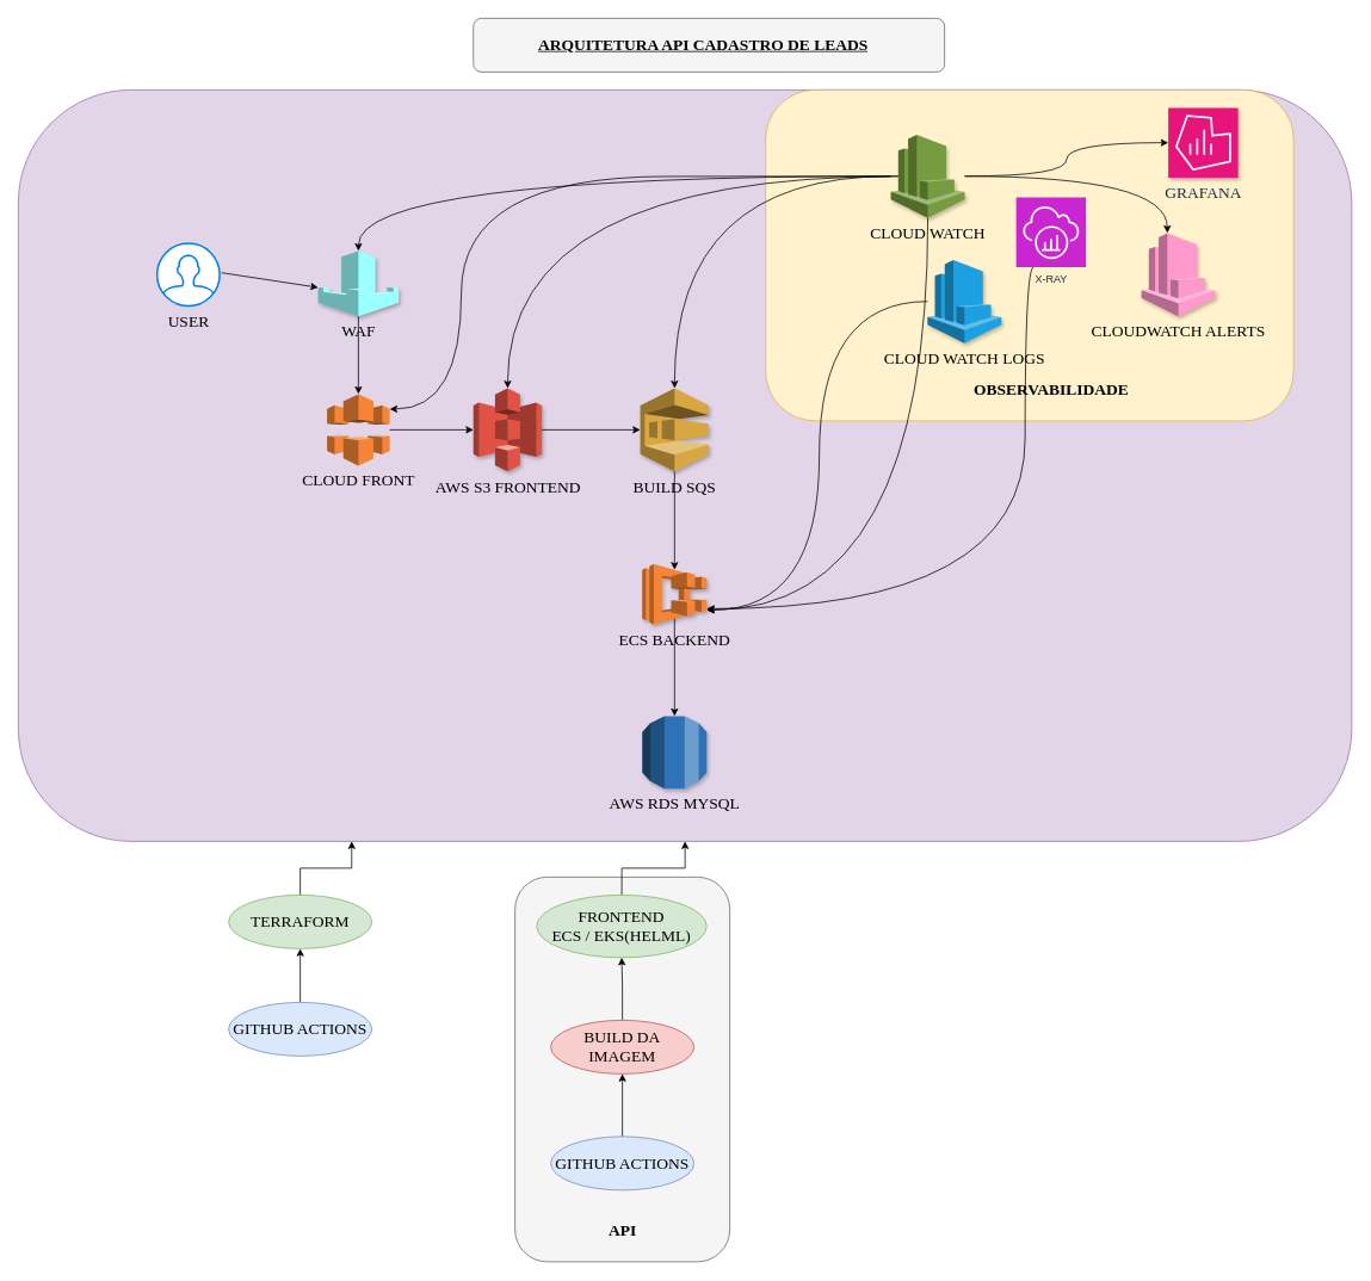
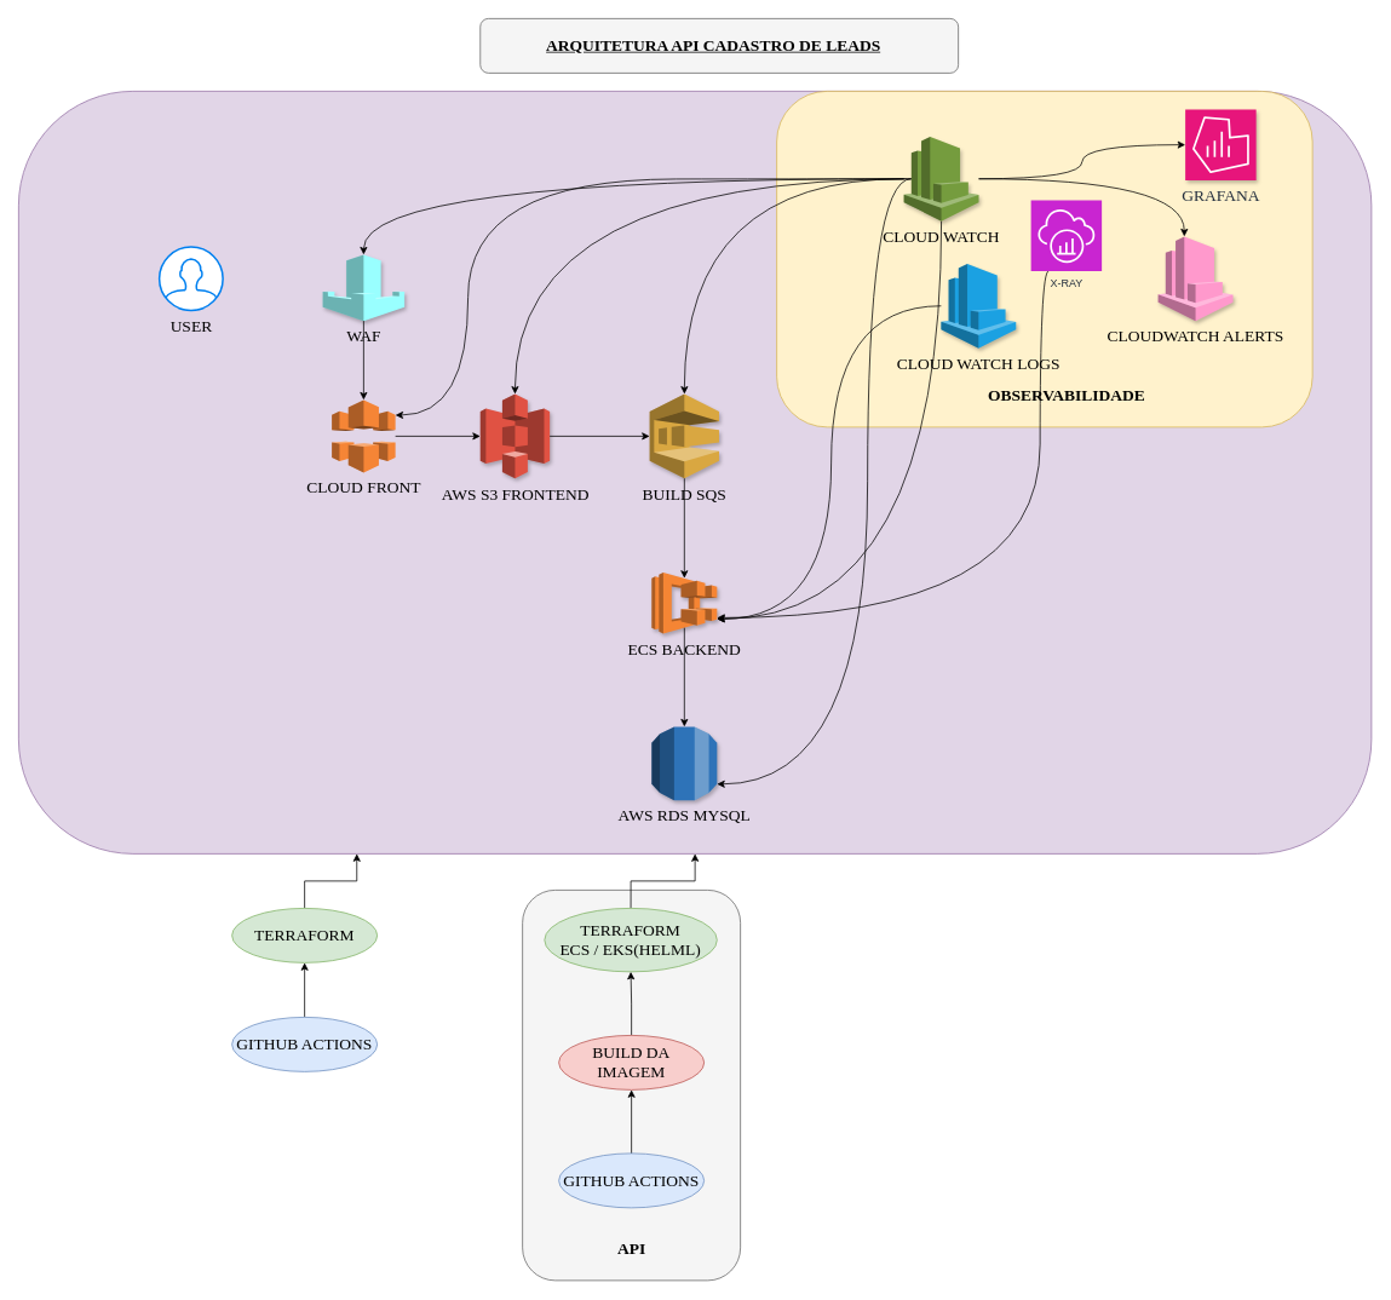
- <mxCell id="11" value="" style="endArrow=classic;html=1;rounded=0;entryX=0;entryY=0.56;entryDx=0;entryDy=0;entryPerimeter=0;exitX=1.03;exitY=0.47;exitDx=0;exitDy=0;exitPerimeter=0;" parent="1" source="10" target="6" edge="1"><mxGeometry width="50" height="50" relative="1" as="geometry"><mxPoint x="300" y="242.997" as="sourcePoint" /><mxPoint x="135" y="183.96" as="targetPoint" /></mxGeometry></mxCell>
+ <mxCell id="24" style="edgeStyle=orthogonalEdgeStyle;rounded=0;orthogonalLoop=1;jettySize=auto;html=1;entryX=1;entryY=0.78;entryDx=0;entryDy=0;entryPerimeter=0;curved=1;exitX=0.1;exitY=0.5;exitDx=0;exitDy=0;exitPerimeter=0;" parent="1" source="42" target="17" edge="1"><mxGeometry relative="1" as="geometry"><Array as="points"><mxPoint x="955" y="197" /><mxPoint x="955" y="863" /></Array></mxGeometry></mxCell>
- <mxCell id="35" value="&lt;font style=&quot;font-size: 18px;&quot;&gt;FRONTEND&lt;br&gt;ECS / EKS(HELML)&lt;br&gt;&lt;/font&gt;" style="ellipse;whiteSpace=wrap;html=1;fillColor=#d5e8d4;strokeColor=#82b366;fontFamily=Times New Roman;shadow=0;fontSize=18;fillStyle=auto;noLabel=0;" parent="1" vertex="1"><mxGeometry x="599.25" y="1000" width="190" height="70" as="geometry" /></mxCell>
+ <mxCell id="35" value="&lt;font style=&quot;font-size: 18px;&quot;&gt;TERRAFORM&lt;br&gt;ECS / EKS(HELML)&lt;br&gt;&lt;/font&gt;" style="ellipse;whiteSpace=wrap;html=1;fillColor=#d5e8d4;strokeColor=#82b366;fontFamily=Times New Roman;shadow=0;fontSize=18;fillStyle=auto;noLabel=0;" parent="1" vertex="1"><mxGeometry x="599.25" y="1000" width="190" height="70" as="geometry" /></mxCell>
